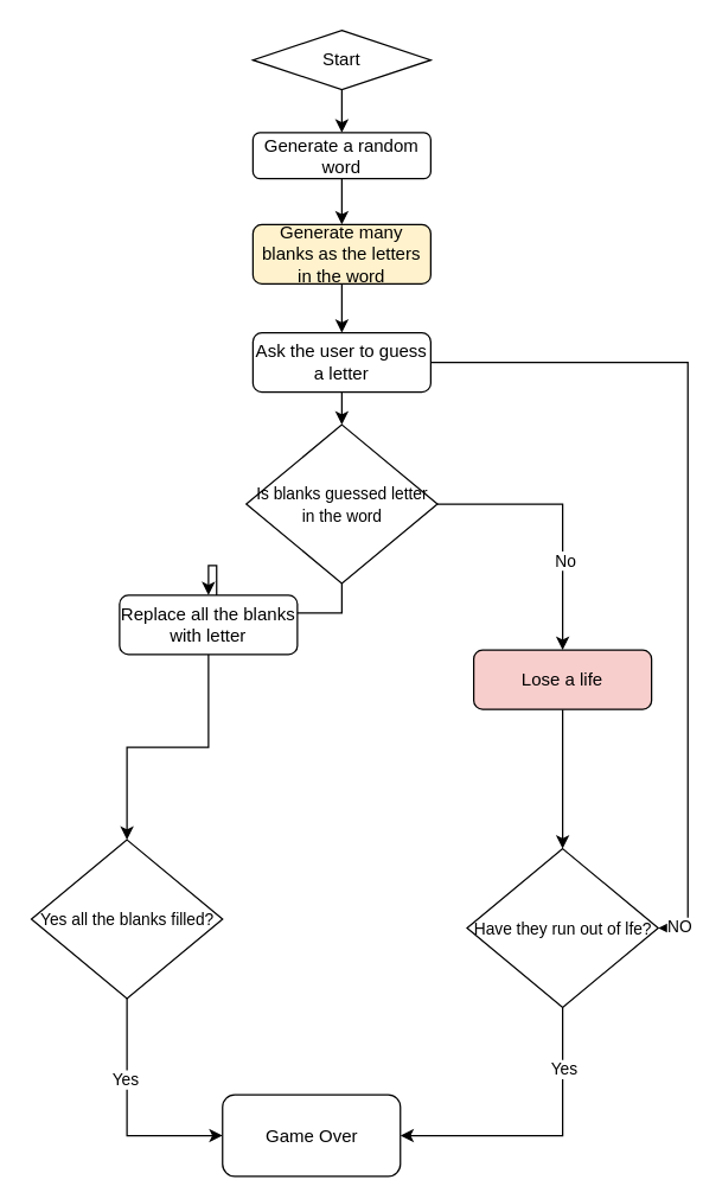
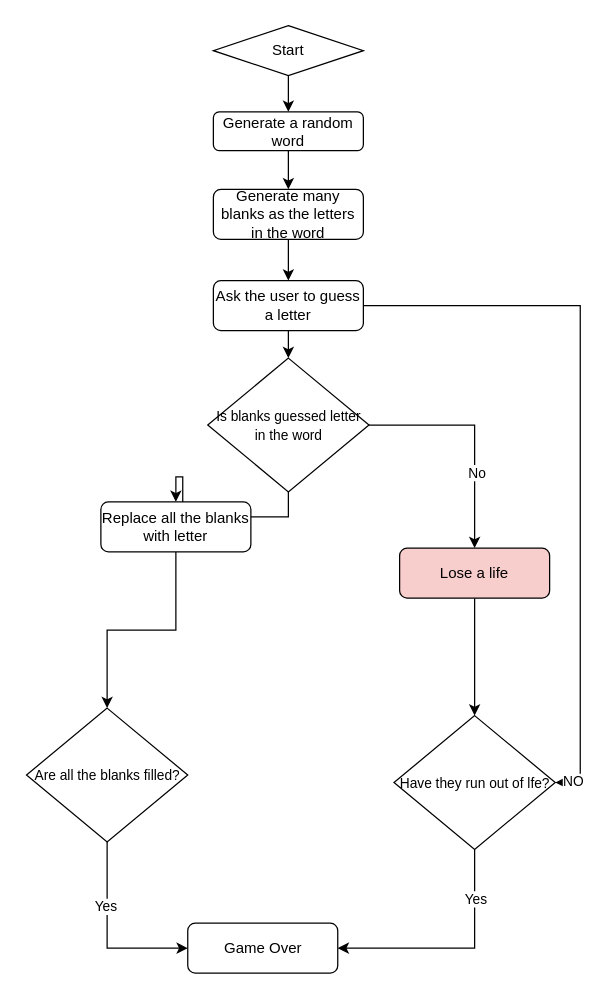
- <mxCell id="7" value="Generate many blanks as the letters in the word" style="rounded=1;whiteSpace=wrap;html=1;fontSize=12;glass=0;strokeWidth=1;shadow=0;fillColor=#fff2cc;" vertex="1" parent="1"><mxGeometry x="170" y="151" width="120" height="40" as="geometry" /></mxCell>
+ <mxCell id="7" value="Generate many blanks as the letters in the word" style="rounded=1;whiteSpace=wrap;html=1;fontSize=12;glass=0;strokeWidth=1;shadow=0;" vertex="1" parent="1"><mxGeometry x="170" y="151" width="120" height="40" as="geometry" /></mxCell>
- <mxCell id="26" value="&lt;div style=&quot;line-height: 120%;&quot;&gt;&lt;span style=&quot;font-size: 11px;&quot;&gt;Yes all the blanks filled?&lt;/span&gt;&lt;/div&gt;" style="rhombus;whiteSpace=wrap;html=1;align=center;" vertex="1" parent="1"><mxGeometry x="20.5" y="566" width="129" height="107" as="geometry" /></mxCell>
+ <mxCell id="26" value="&lt;div style=&quot;line-height: 120%;&quot;&gt;&lt;span style=&quot;font-size: 11px;&quot;&gt;Are all the blanks filled?&lt;/span&gt;&lt;/div&gt;" style="rhombus;whiteSpace=wrap;html=1;align=center;" vertex="1" parent="1"><mxGeometry x="20.5" y="566" width="129" height="107" as="geometry" /></mxCell>
- <mxCell id="27" value="Game Over" style="rounded=1;whiteSpace=wrap;html=1;fontSize=12;glass=0;strokeWidth=1;shadow=0;" vertex="1" parent="1"><mxGeometry x="149.5" y="738" width="120" height="55" as="geometry" /></mxCell>
+ <mxCell id="27" value="Game Over" style="rounded=1;whiteSpace=wrap;html=1;fontSize=12;glass=0;strokeWidth=1;shadow=0;" vertex="1" parent="1"><mxGeometry x="149.5" y="738" width="120" height="40" as="geometry" /></mxCell>
